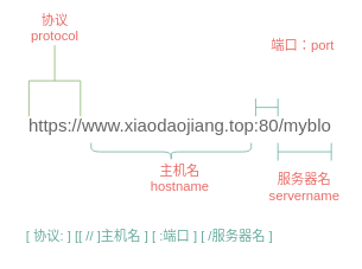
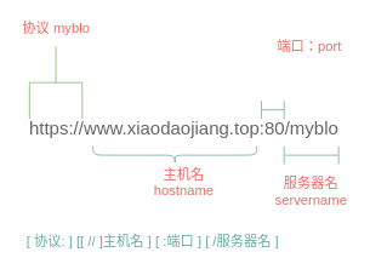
- <mxCell id="4" value="协议 protocol" style="text;html=1;strokeColor=none;fillColor=none;align=center;verticalAlign=middle;whiteSpace=wrap;rounded=0;dashed=1;sketch=0;fontSize=15;fontColor=#EA6B66;" vertex="1" parent="1"><mxGeometry x="20.5" y="20" width="81" height="20" as="geometry" /></mxCell>
+ <mxCell id="4" value="协议 myblo" style="text;html=1;strokeColor=none;fillColor=none;align=center;verticalAlign=middle;whiteSpace=wrap;rounded=0;dashed=1;sketch=0;fontSize=15;fontColor=#EA6B66;" vertex="1" parent="1"><mxGeometry x="20.5" y="20" width="81" height="20" as="geometry" /></mxCell>
